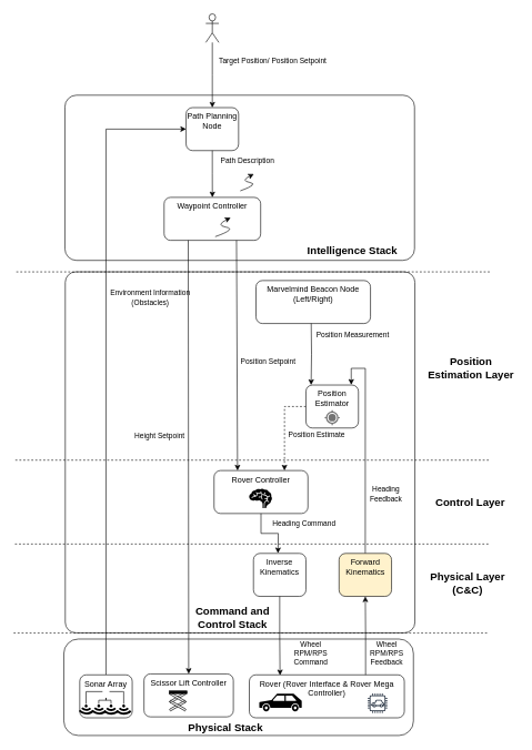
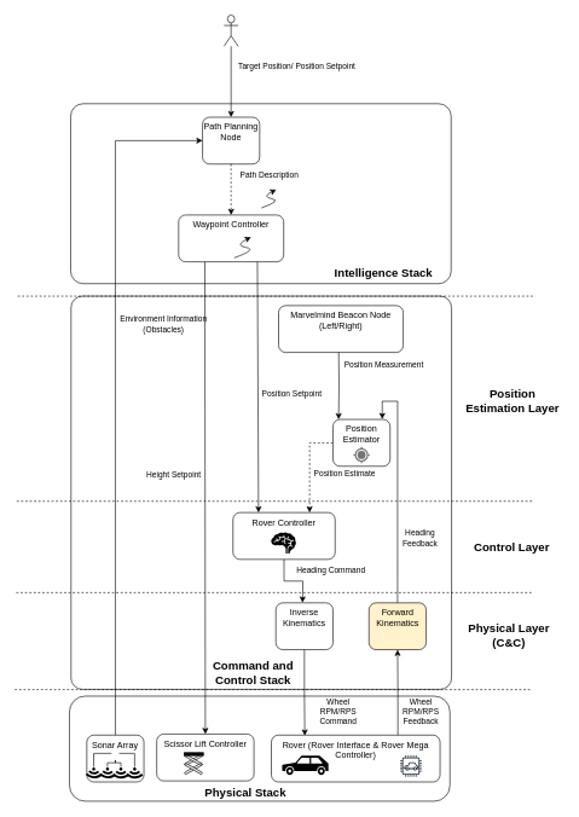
- <mxCell id="11" style="edgeStyle=orthogonalEdgeStyle;rounded=0;orthogonalLoop=1;jettySize=auto;html=1;exitX=0.5;exitY=1;exitDx=0;exitDy=0;entryX=0.5;entryY=0;entryDx=0;entryDy=0;" parent="1" source="5" target="10" edge="1"><mxGeometry relative="1" as="geometry" /></mxCell>
+ <mxCell id="11" style="edgeStyle=orthogonalEdgeStyle;rounded=0;orthogonalLoop=1;jettySize=auto;html=1;exitX=0.5;exitY=1;exitDx=0;exitDy=0;entryX=0.5;entryY=0;entryDx=0;entryDy=0;dashed=1;" parent="1" source="5" target="10" edge="1"><mxGeometry relative="1" as="geometry" /></mxCell>
